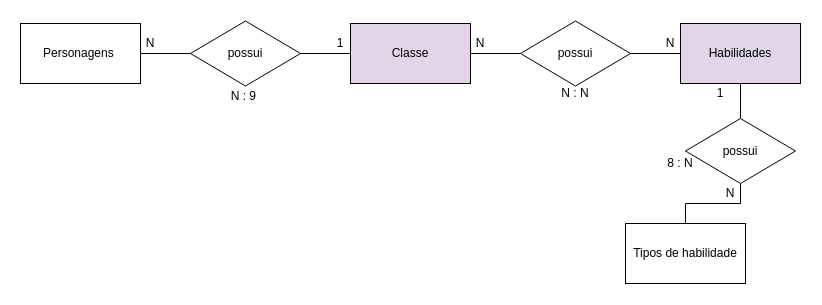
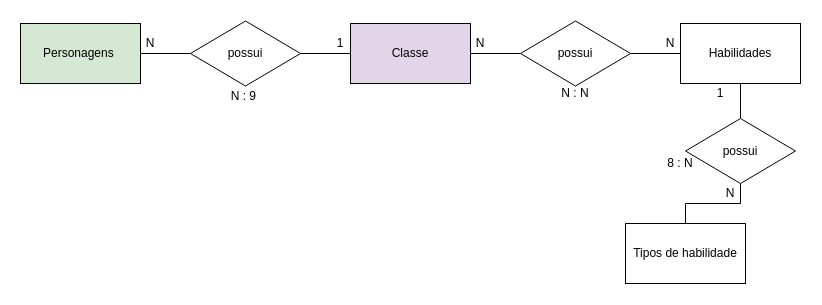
- <mxCell id="3" value="Personagens&amp;nbsp;" style="rounded=0;whiteSpace=wrap;html=1;" parent="1" vertex="1"><mxGeometry x="20" y="23" width="120" height="60" as="geometry" /></mxCell>
+ <mxCell id="3" value="Personagens&amp;nbsp;" style="rounded=0;whiteSpace=wrap;html=1;fillColor=#d5e8d4;" parent="1" vertex="1"><mxGeometry x="20" y="23" width="120" height="60" as="geometry" /></mxCell>
- <mxCell id="8" value="Habilidades" style="rounded=0;whiteSpace=wrap;html=1;fillColor=#e1d5e7;" parent="1" vertex="1"><mxGeometry x="680" y="23" width="120" height="60" as="geometry" /></mxCell>
+ <mxCell id="8" value="Habilidades" style="rounded=0;whiteSpace=wrap;html=1;" parent="1" vertex="1"><mxGeometry x="680" y="23" width="120" height="60" as="geometry" /></mxCell>
